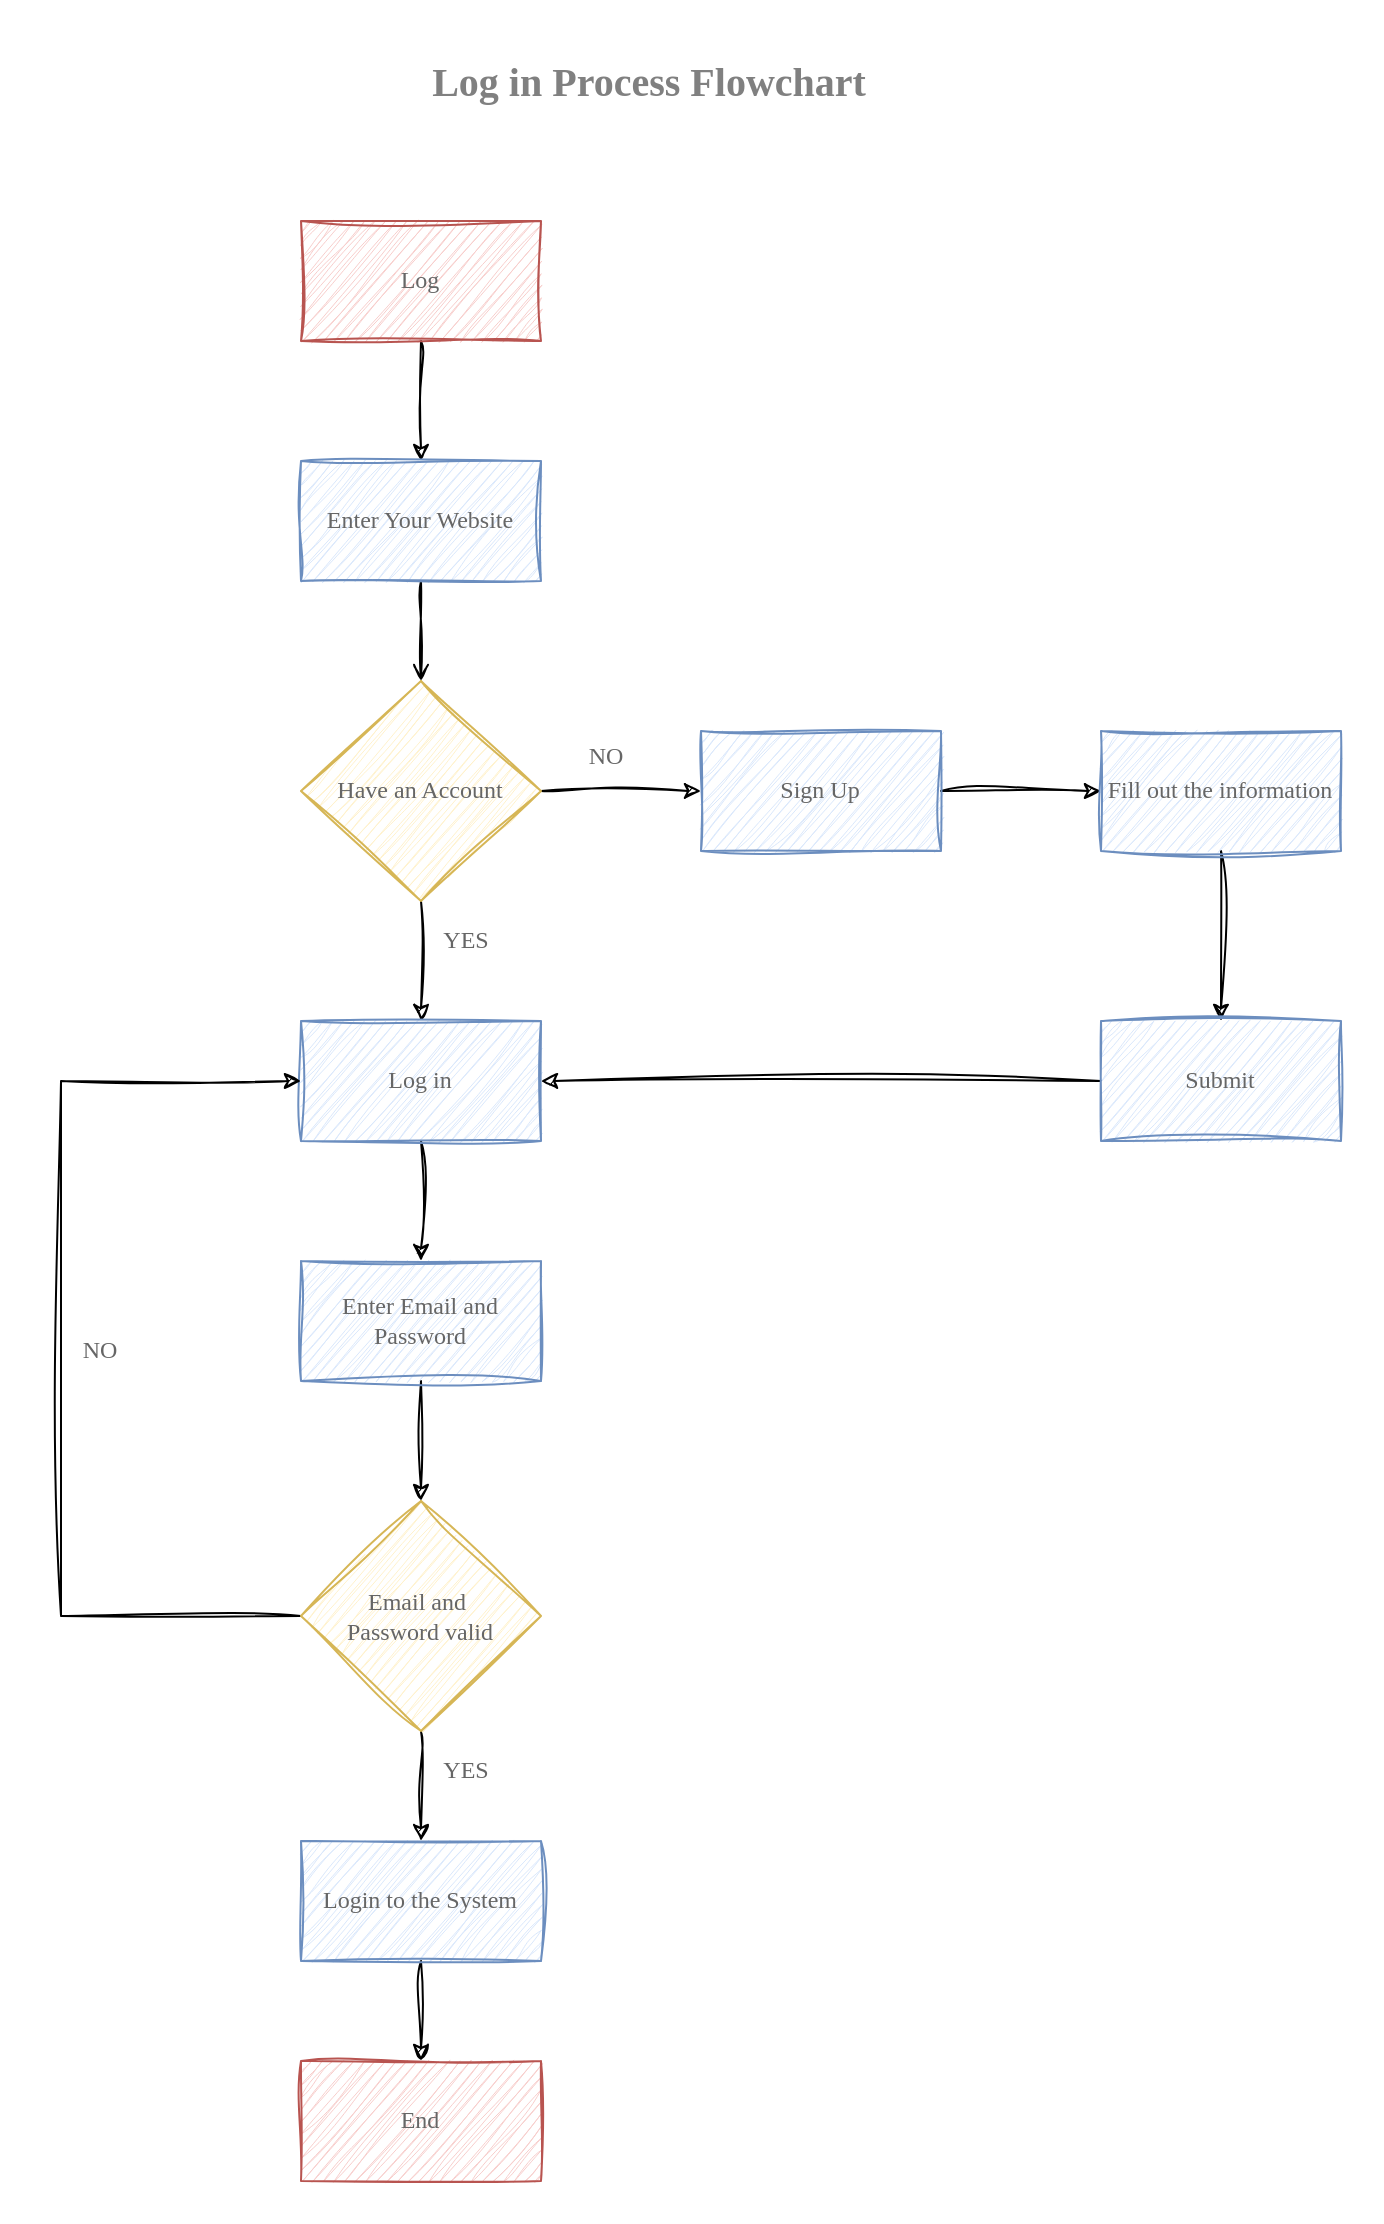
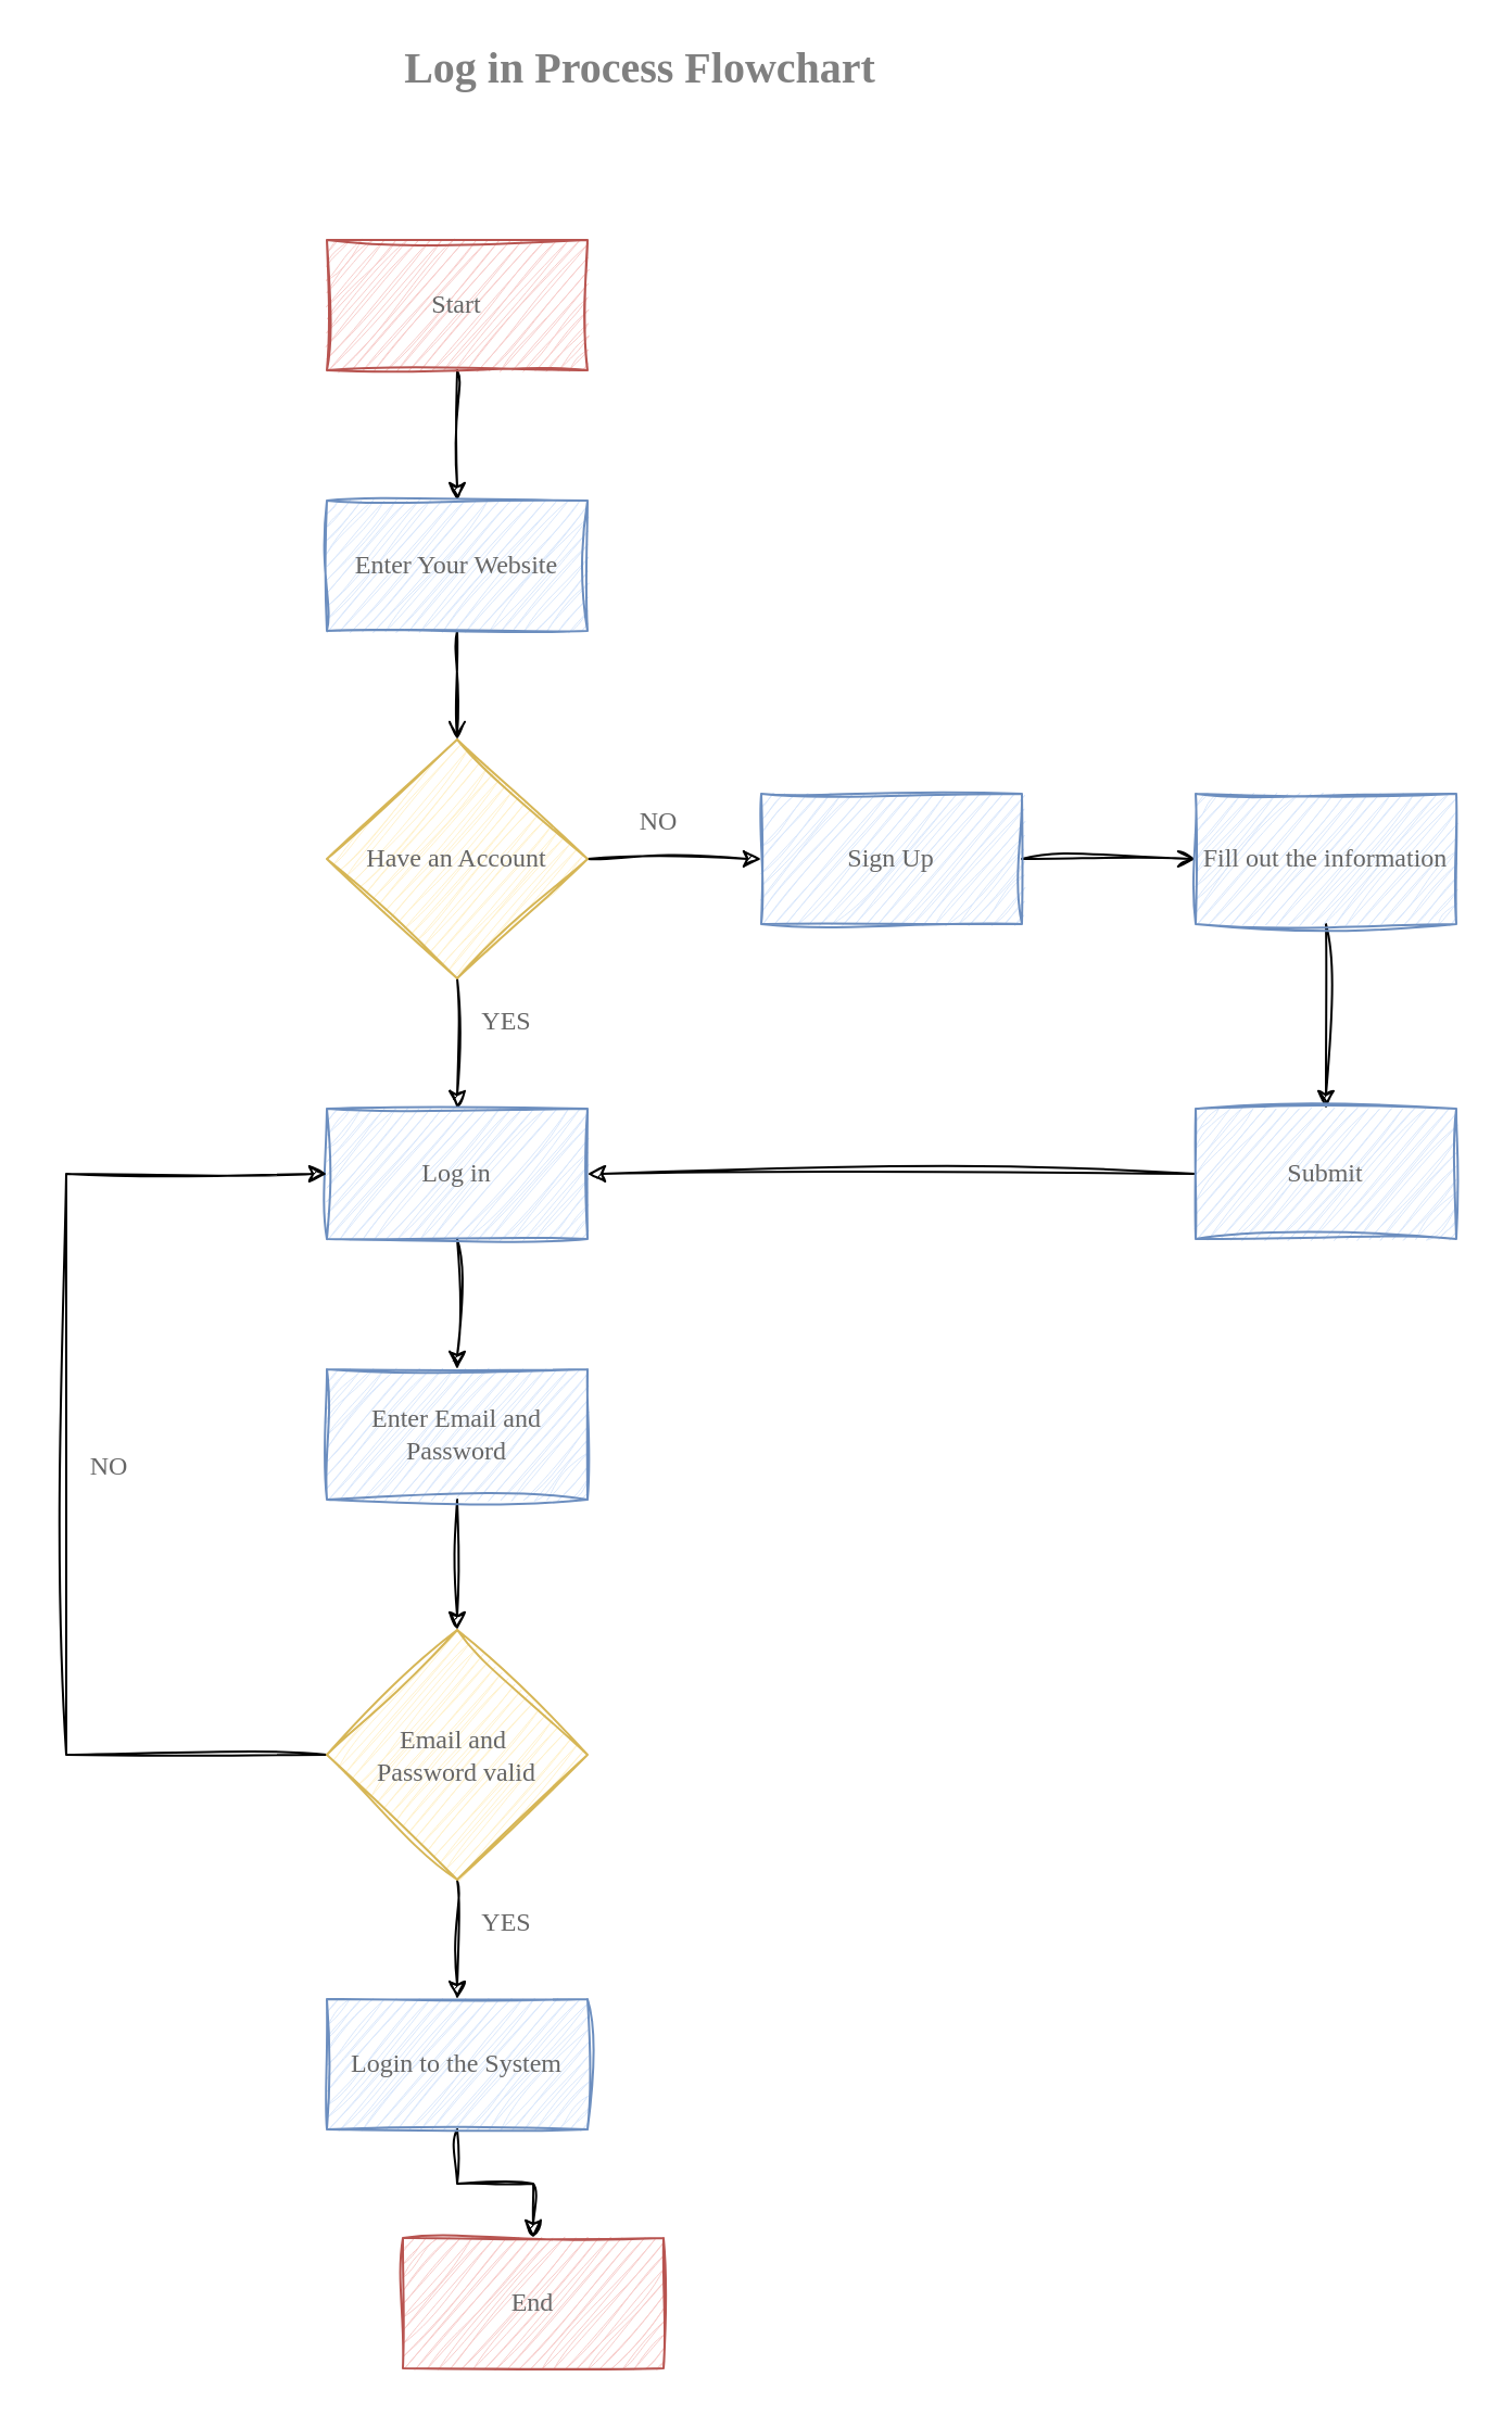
- <mxCell id="29" value="Log in Process Flowchart" style="text;html=1;align=center;verticalAlign=middle;resizable=0;points=[];autosize=1;strokeColor=none;fillColor=none;fontFamily=Architects Daughter;fontSource=https://fonts.googleapis.com/css?family=Architects+Daughter;fontSize=20;fontStyle=1;fontColor=#808080;" vertex="1" parent="1"><mxGeometry x="189" y="20" width="270" height="40" as="geometry" /></mxCell>
+ <mxCell id="29" value="Log in Process Flowchart" style="text;html=1;align=center;verticalAlign=middle;resizable=0;points=[];autosize=1;strokeColor=none;fillColor=none;fontFamily=Architects Daughter;fontSource=https://fonts.googleapis.com/css?family=Architects+Daughter;fontSize=20;fontStyle=1;fontColor=#808080;" vertex="1" parent="1"><mxGeometry x="159" y="10" width="270" height="40" as="geometry" /></mxCell>
- <mxCell id="3" value="Log" style="rounded=0;whiteSpace=wrap;html=1;sketch=1;curveFitting=1;jiggle=2;fontFamily=Comic Sans MS;fillColor=#f8cecc;strokeColor=#b85450;fontColor=#666666;" vertex="1" parent="1"><mxGeometry x="150" y="110" width="120" height="60" as="geometry" /></mxCell>
+ <mxCell id="3" value="Start" style="rounded=0;whiteSpace=wrap;html=1;sketch=1;curveFitting=1;jiggle=2;fontFamily=Comic Sans MS;fillColor=#f8cecc;strokeColor=#b85450;fontColor=#666666;" vertex="1" parent="1"><mxGeometry x="150" y="110" width="120" height="60" as="geometry" /></mxCell>
- <mxCell id="18" value="" style="edgeStyle=orthogonalEdgeStyle;rounded=0;orthogonalLoop=1;jettySize=auto;html=1;sketch=1;curveFitting=1;jiggle=2;fontFamily=Comic Sans MS;fontColor=#666666;" edge="1" parent="1" source="19" target="21"><mxGeometry relative="1" as="geometry" /></mxCell>
+ <mxCell id="18" value="" style="edgeStyle=orthogonalEdgeStyle;rounded=0;orthogonalLoop=1;jettySize=auto;html=1;sketch=1;curveFitting=1;jiggle=2;fontFamily=Comic Sans MS;fontColor=#666666;endArrow=open;" edge="1" parent="1" source="19" target="21"><mxGeometry relative="1" as="geometry" /></mxCell>
- <mxCell id="28" value="End" style="whiteSpace=wrap;html=1;rounded=0;sketch=1;curveFitting=1;jiggle=2;fontFamily=Comic Sans MS;fillColor=#f8cecc;strokeColor=#b85450;fontColor=#666666;" vertex="1" parent="1"><mxGeometry x="150" y="1030" width="120" height="60" as="geometry" /></mxCell>
+ <mxCell id="28" value="End" style="whiteSpace=wrap;html=1;rounded=0;sketch=1;curveFitting=1;jiggle=2;fontFamily=Comic Sans MS;fillColor=#f8cecc;strokeColor=#b85450;fontColor=#666666;" vertex="1" parent="1"><mxGeometry x="185" y="1030" width="120" height="60" as="geometry" /></mxCell>
